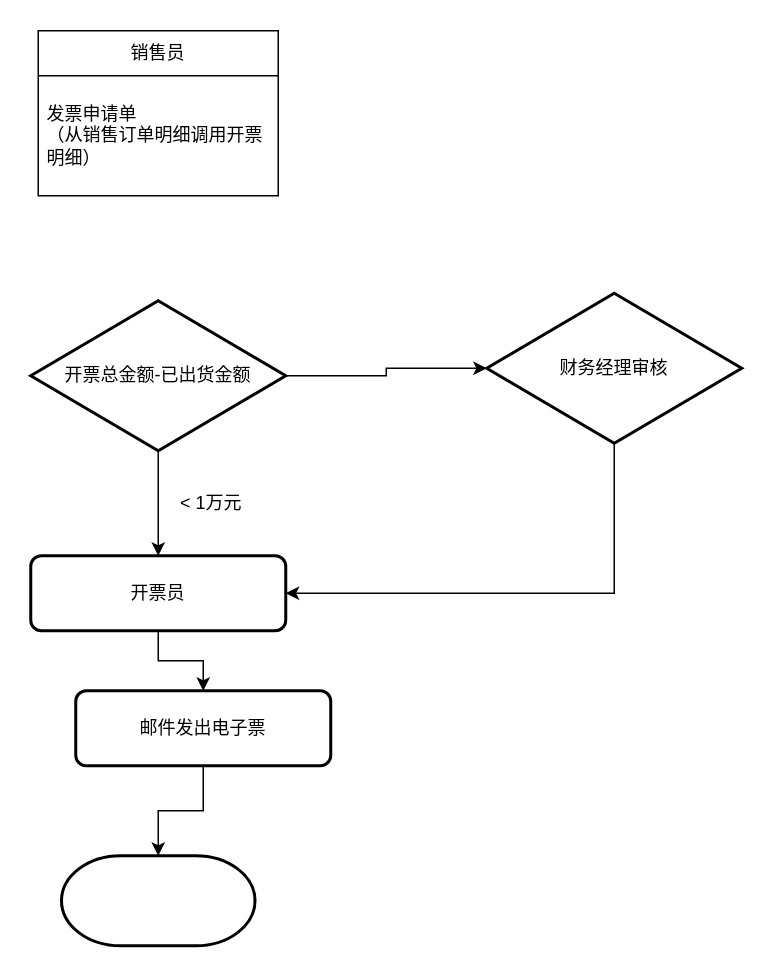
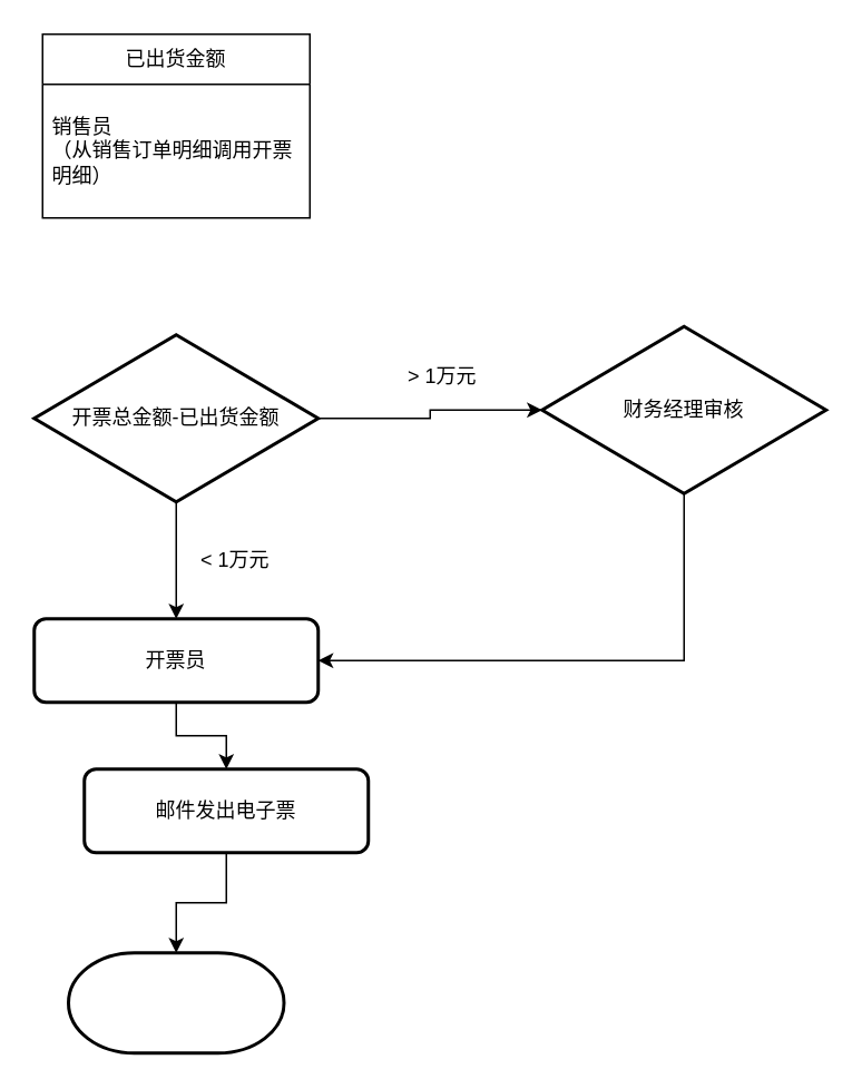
- <mxCell id="2" value="销售员" style="swimlane;fontStyle=0;childLayout=stackLayout;horizontal=1;startSize=30;horizontalStack=0;resizeParent=1;resizeParentMax=0;resizeLast=0;collapsible=1;marginBottom=0;whiteSpace=wrap;html=1;" vertex="1" parent="1"><mxGeometry x="25" y="20" width="160" height="110" as="geometry" /></mxCell>
+ <mxCell id="2" value="已出货金额" style="swimlane;fontStyle=0;childLayout=stackLayout;horizontal=1;startSize=30;horizontalStack=0;resizeParent=1;resizeParentMax=0;resizeLast=0;collapsible=1;marginBottom=0;whiteSpace=wrap;html=1;" vertex="1" parent="1"><mxGeometry x="25" y="20" width="160" height="110" as="geometry" /></mxCell>
- <mxCell id="3" value="发票申请单&lt;div&gt;（从销售订单明细调用开票明细）&lt;/div&gt;" style="text;strokeColor=none;fillColor=none;align=left;verticalAlign=middle;spacingLeft=4;spacingRight=4;overflow=hidden;points=[[0,0.5],[1,0.5]];portConstraint=eastwest;rotatable=0;whiteSpace=wrap;html=1;" vertex="1" parent="2"><mxGeometry y="30" width="160" height="80" as="geometry" /></mxCell>
+ <mxCell id="3" value="销售员&lt;div&gt;（从销售订单明细调用开票明细）&lt;/div&gt;" style="text;strokeColor=none;fillColor=none;align=left;verticalAlign=middle;spacingLeft=4;spacingRight=4;overflow=hidden;points=[[0,0.5],[1,0.5]];portConstraint=eastwest;rotatable=0;whiteSpace=wrap;html=1;" vertex="1" parent="2"><mxGeometry y="30" width="160" height="80" as="geometry" /></mxCell>
+ <mxCell id="14" value="&amp;gt; 1万元" style="text;html=1;align=center;verticalAlign=middle;resizable=0;points=[];autosize=1;strokeColor=none;fillColor=none;" vertex="1" parent="1"><mxGeometry x="234" y="210" width="60" height="30" as="geometry" /></mxCell>
